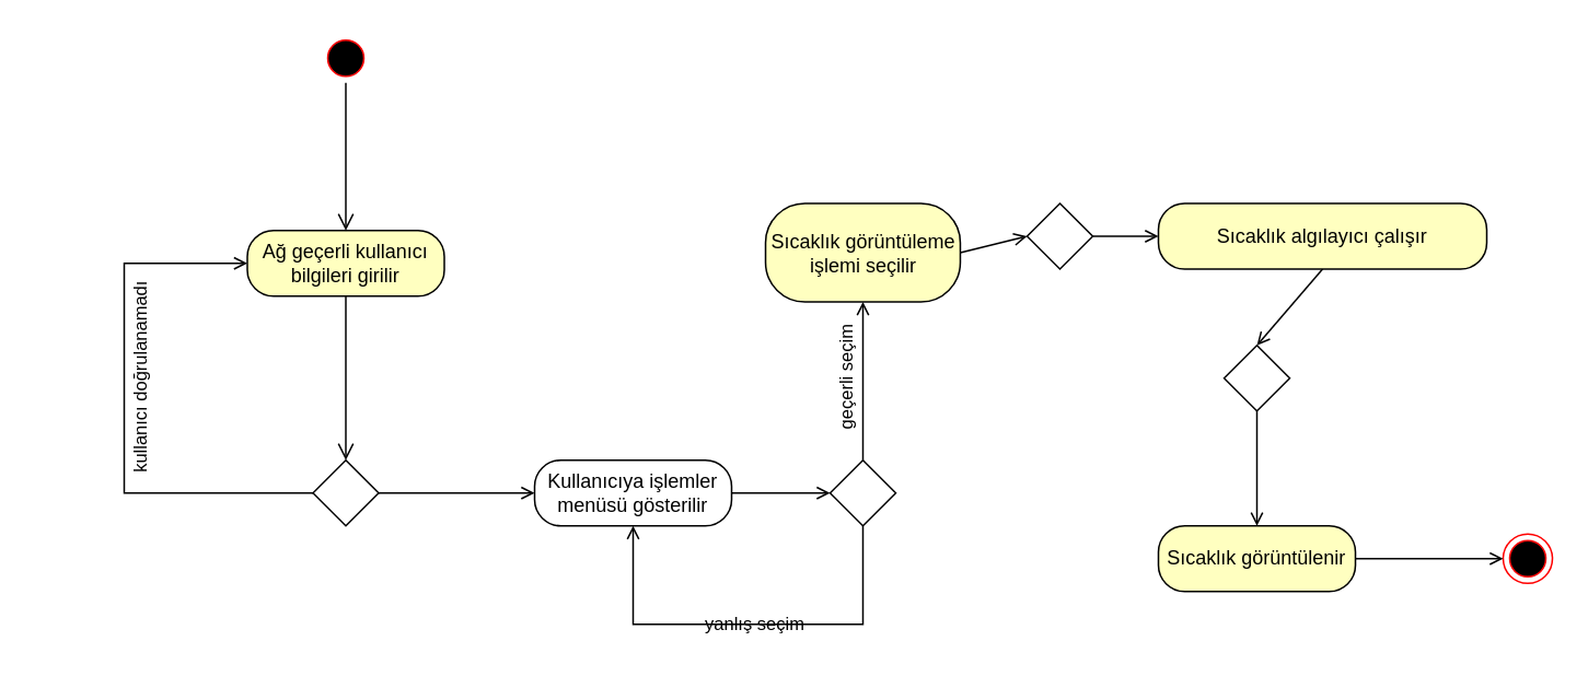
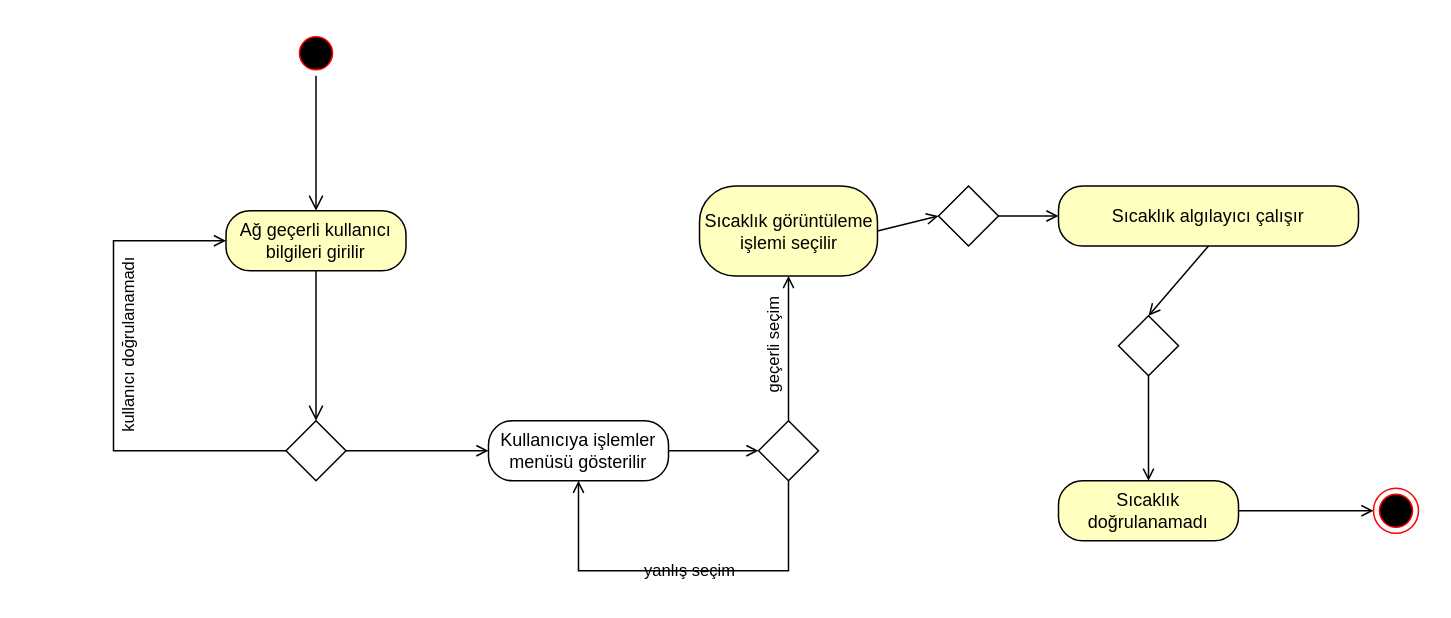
- <mxCell id="27" value="Sıcaklık görüntülenir" style="rounded=1;whiteSpace=wrap;html=1;arcSize=40;fontColor=#000000;fillColor=#ffffc0;" vertex="1" parent="1"><mxGeometry x="705" y="320" width="120" height="40" as="geometry" /></mxCell>
+ <mxCell id="27" value="Sıcaklık doğrulanamadı" style="rounded=1;whiteSpace=wrap;html=1;arcSize=40;fontColor=#000000;fillColor=#ffffc0;" vertex="1" parent="1"><mxGeometry x="705" y="320" width="120" height="40" as="geometry" /></mxCell>
